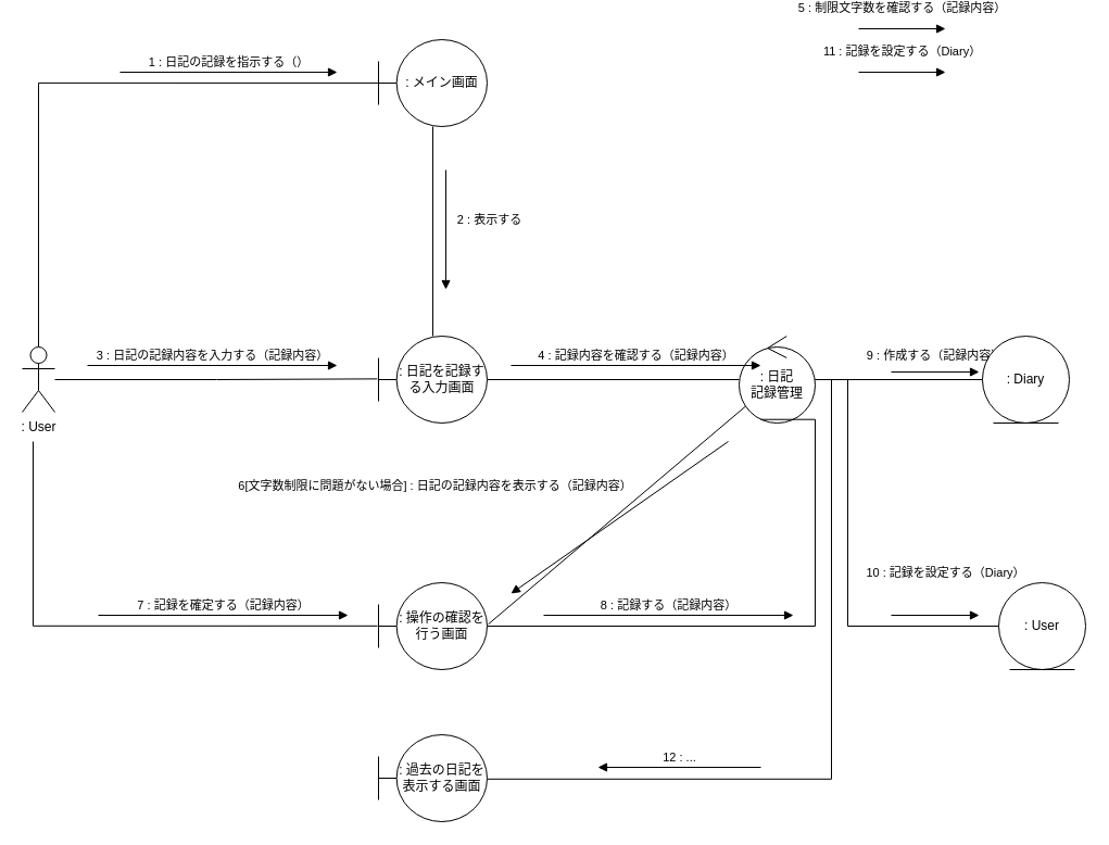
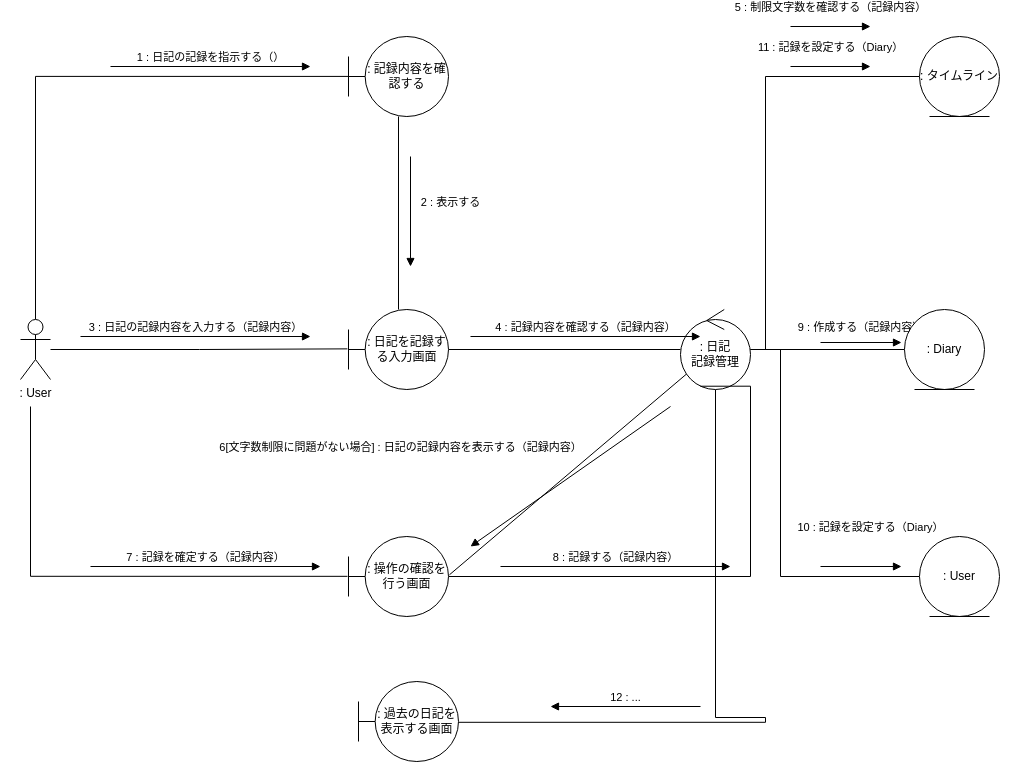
- <mxCell id="7" value=": メイン画面" style="shape=umlBoundary;whiteSpace=wrap;html=1;" vertex="1" parent="1"><mxGeometry x="348" y="30" width="100" height="80" as="geometry" /></mxCell>
+ <mxCell id="7" value=": 記録内容を確認する" style="shape=umlBoundary;whiteSpace=wrap;html=1;" vertex="1" parent="1"><mxGeometry x="348" y="30" width="100" height="80" as="geometry" /></mxCell>
+ <mxCell id="27" value=": タイムライン" style="ellipse;shape=umlEntity;whiteSpace=wrap;html=1;" vertex="1" parent="1"><mxGeometry x="919" y="30" width="80" height="80" as="geometry" /></mxCell>
+ <mxCell id="13" style="edgeStyle=orthogonalEdgeStyle;rounded=0;html=1;entryX=0;entryY=0.5;entryDx=0;entryDy=0;endArrow=none;endFill=0;" edge="1" parent="1" source="18" target="27"><mxGeometry relative="1" as="geometry"><mxPoint x="898.3" y="69.84" as="targetPoint" /><Array as="points"><mxPoint x="765" y="70" /></Array></mxGeometry></mxCell>
- <mxCell id="32" value=": 過去の日記を表示する画面" style="shape=umlBoundary;whiteSpace=wrap;html=1;" vertex="1" parent="1"><mxGeometry x="348" y="670" width="100" height="80" as="geometry" /></mxCell>
+ <mxCell id="32" value=": 過去の日記を表示する画面" style="shape=umlBoundary;whiteSpace=wrap;html=1;" vertex="1" parent="1"><mxGeometry x="358" y="675" width="100" height="80" as="geometry" /></mxCell>
